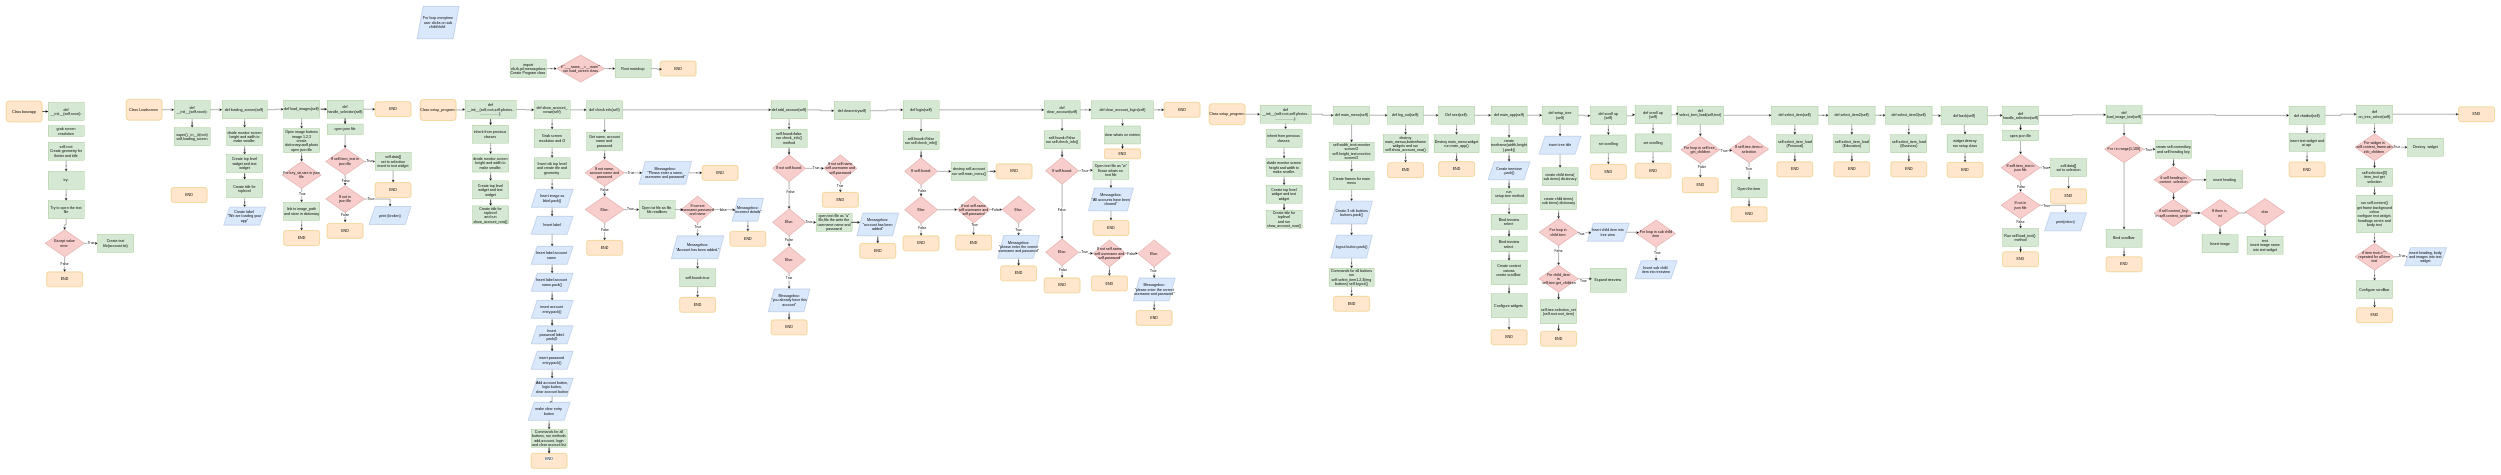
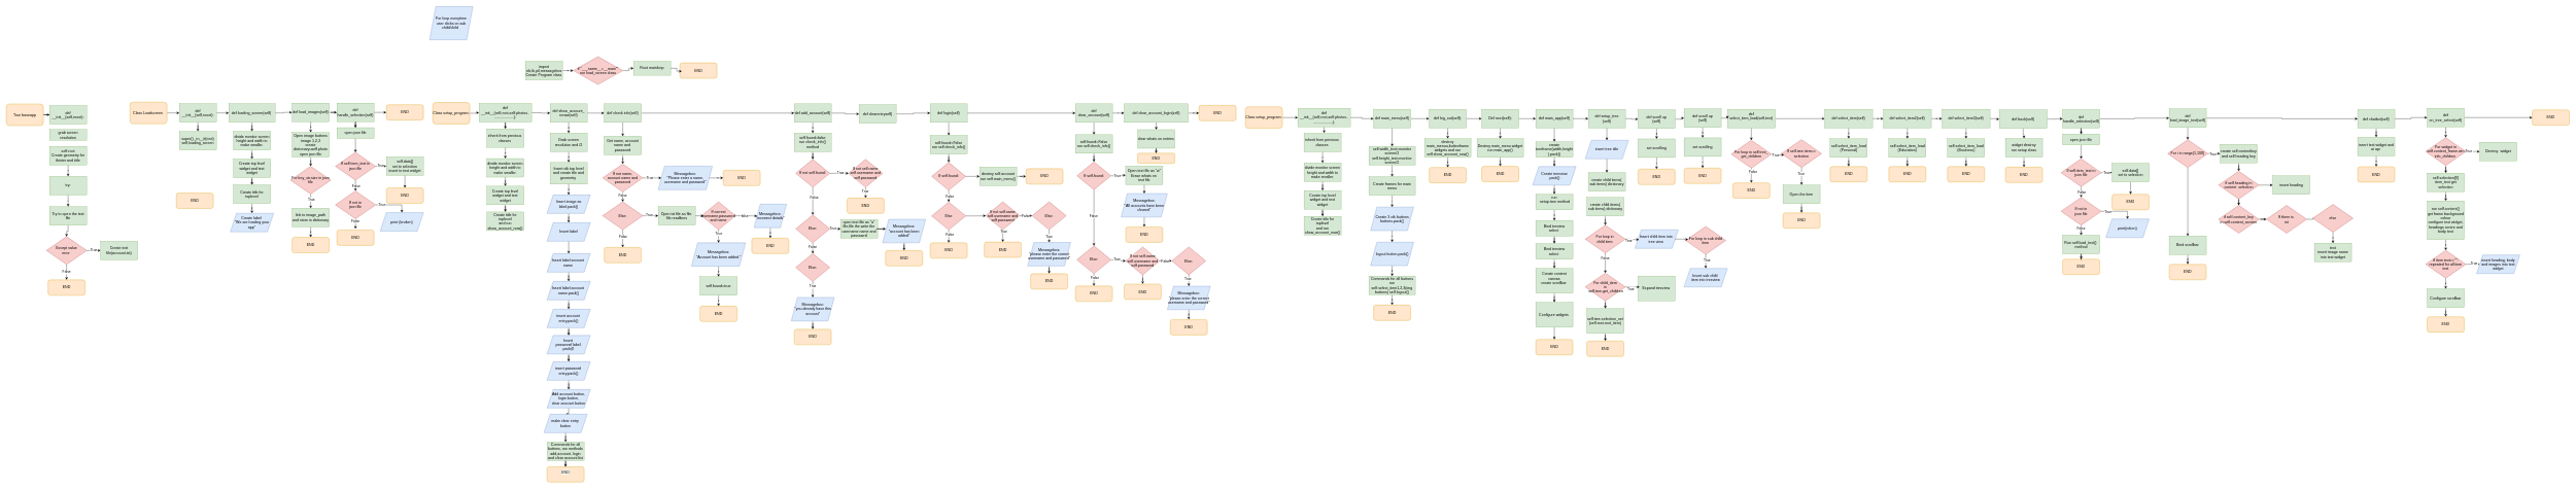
- <mxCell id="8" value="Root mainloop" style="rounded=0;whiteSpace=wrap;html=1;fillColor=#d5e8d4;strokeColor=#82b366;" parent="1" vertex="1"><mxGeometry x="2050" y="197.5" width="120" height="60" as="geometry" /></mxCell>
+ <mxCell id="8" value="Root mainloop" style="rounded=0;whiteSpace=wrap;html=1;fillColor=#d5e8d4;strokeColor=#82b366;" parent="1" vertex="1"><mxGeometry x="2050" y="197.5" width="120" height="45" as="geometry" /></mxCell>
- <mxCell id="311" value="Class baseapp" style="rounded=1;whiteSpace=wrap;html=1;fillColor=#ffe6cc;strokeColor=#d79b00;" parent="1" vertex="1"><mxGeometry x="20" y="335.5" width="120" height="70" as="geometry" /></mxCell>
+ <mxCell id="311" value="True baseapp" style="rounded=1;whiteSpace=wrap;html=1;fillColor=#ffe6cc;strokeColor=#d79b00;" parent="1" vertex="1"><mxGeometry x="20" y="335.5" width="120" height="70" as="geometry" /></mxCell>
- <mxCell id="357" value="" style="edgeStyle=orthogonalEdgeStyle;rounded=0;orthogonalLoop=1;jettySize=auto;html=1;" parent="1" source="359" target="360" edge="1"><mxGeometry relative="1" as="geometry" /></mxCell>
- <mxCell id="360" value="Insert image" style="rounded=0;whiteSpace=wrap;html=1;fillColor=#d5e8d4;strokeColor=#82b366;" parent="1" vertex="1"><mxGeometry x="7340" y="781.25" width="120" height="60" as="geometry" /></mxCell>
